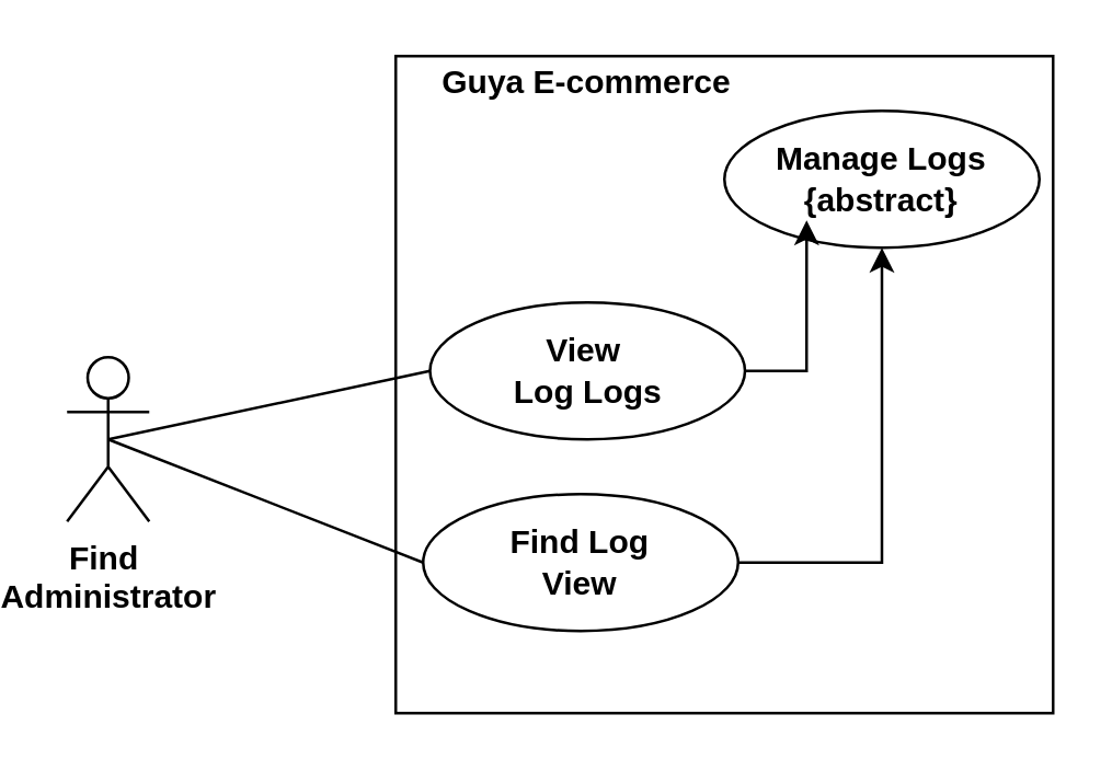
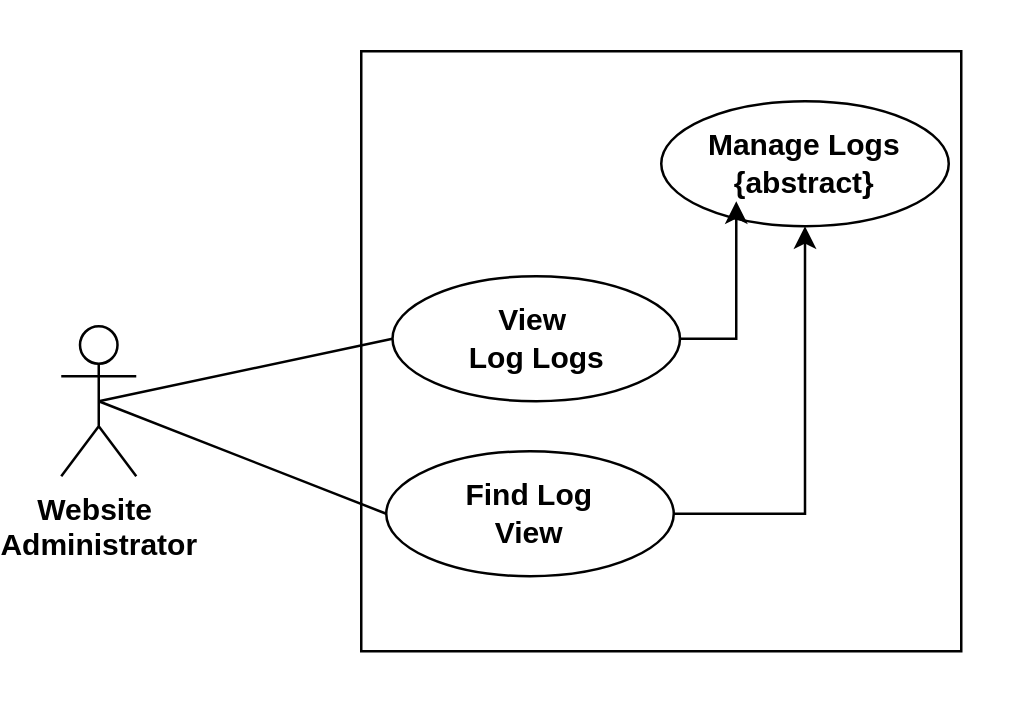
- <mxCell id="4" value="Guya E-commerce" style="text;html=1;strokeColor=none;fillColor=none;align=center;verticalAlign=middle;whiteSpace=wrap;rounded=0;fontStyle=1" parent="1" vertex="1"><mxGeometry x="150" y="20" width="120" height="20" as="geometry" /></mxCell>
- <mxCell id="2" value="Find&amp;nbsp;&lt;br&gt;Administrator" style="shape=umlActor;verticalLabelPosition=bottom;labelBackgroundColor=#ffffff;verticalAlign=top;html=1;outlineConnect=0;fontStyle=1" parent="1" vertex="1"><mxGeometry x="20" y="130" width="30" height="60" as="geometry" /></mxCell>
+ <mxCell id="2" value="Website&amp;nbsp;&lt;br&gt;Administrator" style="shape=umlActor;verticalLabelPosition=bottom;labelBackgroundColor=#ffffff;verticalAlign=top;html=1;outlineConnect=0;fontStyle=1" parent="1" vertex="1"><mxGeometry x="20" y="130" width="30" height="60" as="geometry" /></mxCell>
